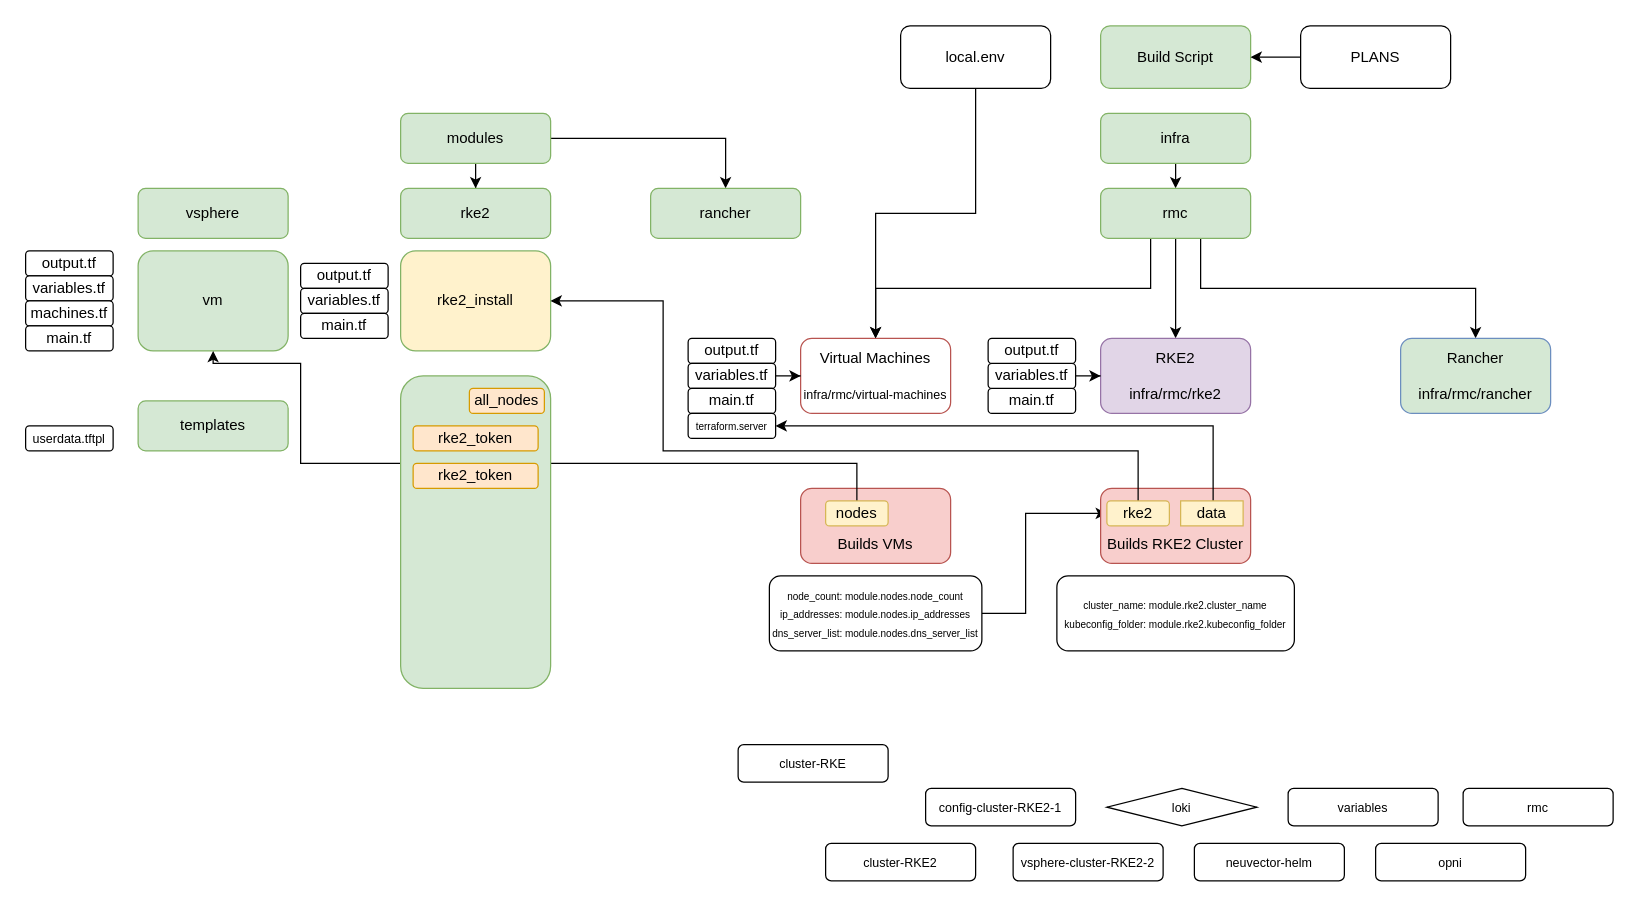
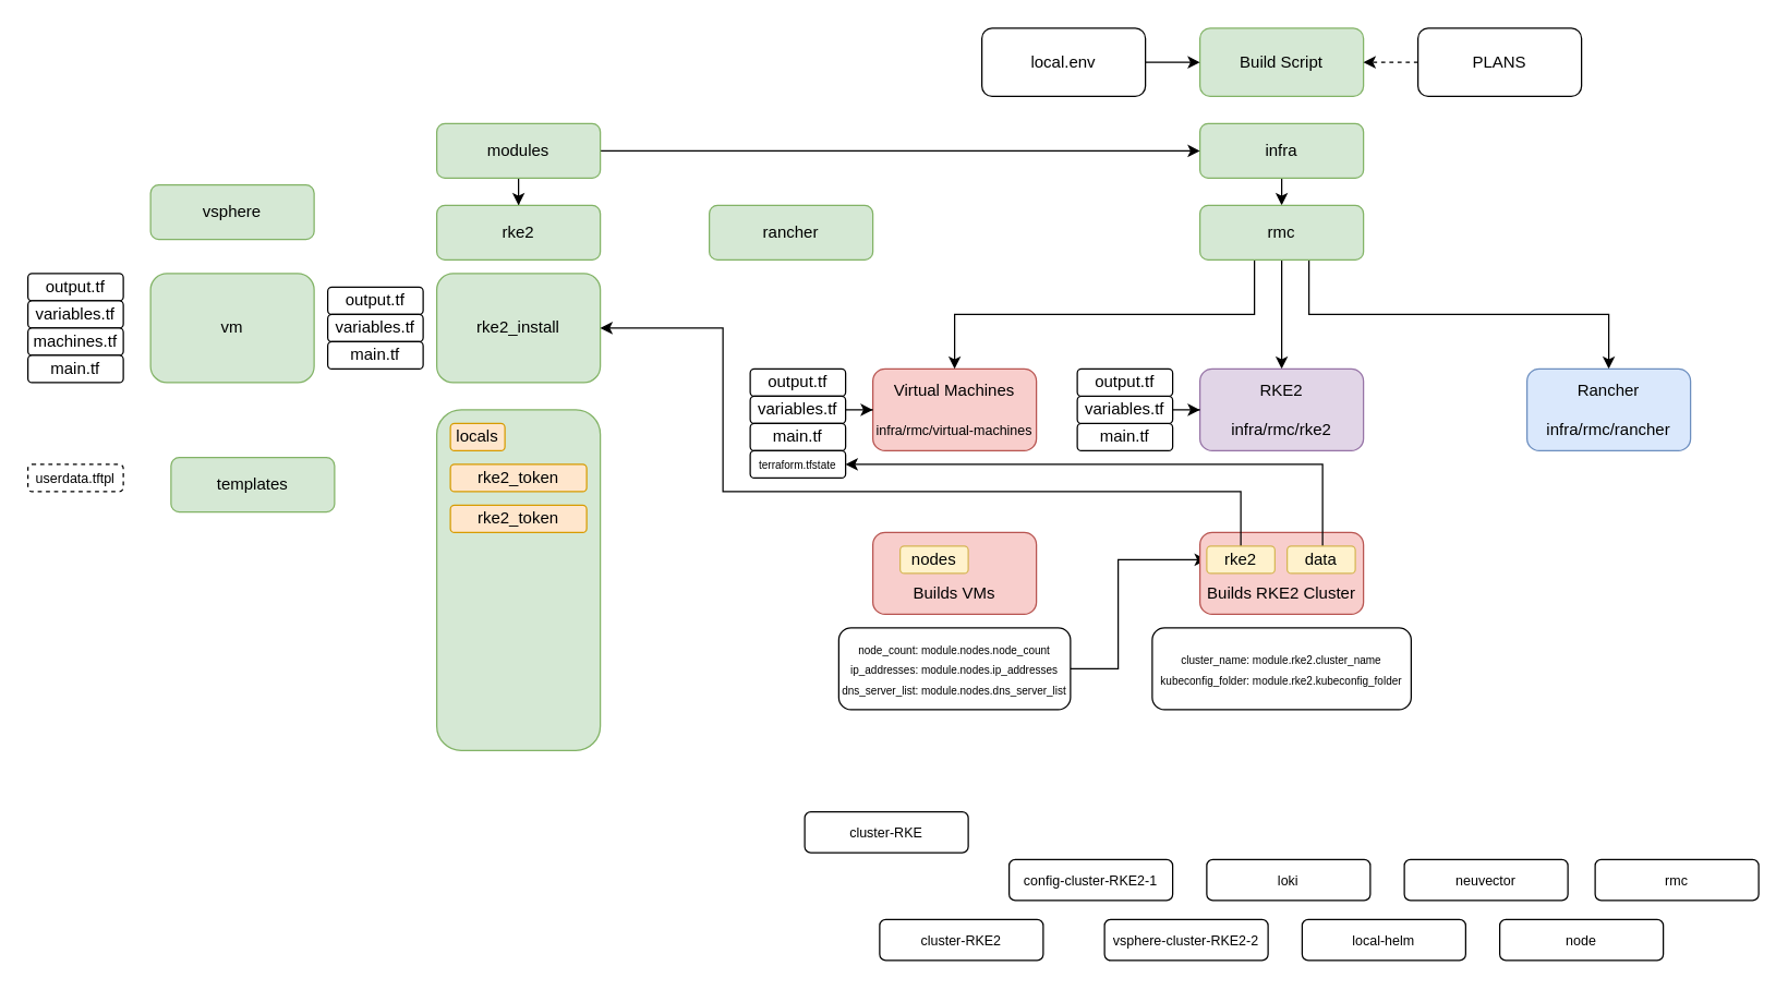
- <mxCell id="10" value="" style="edgeStyle=orthogonalEdgeStyle;rounded=0;orthogonalLoop=1;jettySize=auto;html=1;" edge="1" parent="1" source="11" target="2"><mxGeometry relative="1" as="geometry" /></mxCell>
+ <mxCell id="10" value="" style="edgeStyle=orthogonalEdgeStyle;rounded=0;orthogonalLoop=1;jettySize=auto;html=1;dashed=1;" edge="1" parent="1" source="11" target="2"><mxGeometry relative="1" as="geometry" /></mxCell>
- <mxCell id="30" style="edgeStyle=orthogonalEdgeStyle;rounded=0;orthogonalLoop=1;jettySize=auto;html=1;" edge="1" parent="1" source="32" target="35"><mxGeometry relative="1" as="geometry" /></mxCell>
+ <mxCell id="30" style="edgeStyle=orthogonalEdgeStyle;rounded=0;orthogonalLoop=1;jettySize=auto;html=1;" edge="1" parent="1" source="32" target="26"><mxGeometry relative="1" as="geometry" /></mxCell>
- <mxCell id="33" value="vsphere" style="rounded=1;whiteSpace=wrap;html=1;fillColor=#d5e8d4;strokeColor=#82b366;" vertex="1" parent="1"><mxGeometry x="110" y="150" width="120" height="40" as="geometry" /></mxCell>
+ <mxCell id="33" value="vsphere" style="rounded=1;whiteSpace=wrap;html=1;fillColor=#d5e8d4;strokeColor=#82b366;" vertex="1" parent="1"><mxGeometry x="110" y="135" width="120" height="40" as="geometry" /></mxCell>
- <mxCell id="8" value="" style="edgeStyle=orthogonalEdgeStyle;rounded=0;orthogonalLoop=1;jettySize=auto;html=1;" edge="1" parent="1" source="9" target="3"><mxGeometry relative="1" as="geometry" /></mxCell>
+ <mxCell id="8" value="" style="edgeStyle=orthogonalEdgeStyle;rounded=0;orthogonalLoop=1;jettySize=auto;html=1;" edge="1" parent="1" source="9" target="2"><mxGeometry relative="1" as="geometry" /></mxCell>
- <mxCell id="52" value="rke2_install" style="rounded=1;whiteSpace=wrap;html=1;fillColor=#fff2cc;strokeColor=#82b366;" vertex="1" parent="1"><mxGeometry x="320" y="200" width="120" height="80" as="geometry" /></mxCell>
+ <mxCell id="52" value="rke2_install" style="rounded=1;whiteSpace=wrap;html=1;fillColor=#d5e8d4;strokeColor=#82b366;" vertex="1" parent="1"><mxGeometry x="320" y="200" width="120" height="80" as="geometry" /></mxCell>
- <mxCell id="3" value="&lt;font style=&quot;&quot;&gt;&lt;font style=&quot;font-size: 12px;&quot;&gt;Virtual Machines&lt;/font&gt;&lt;font style=&quot;font-size: 6px;&quot;&gt;&lt;br&gt;&lt;br&gt;&lt;/font&gt;&lt;font style=&quot;font-size: 10px;&quot;&gt;infra/rmc/virtual-machines&lt;/font&gt;&lt;/font&gt;" style="rounded=1;whiteSpace=wrap;html=1;fillColor=#ffffff;strokeColor=#b85450;" vertex="1" parent="1"><mxGeometry x="640" y="270" width="120" height="60" as="geometry" /></mxCell>
+ <mxCell id="3" value="&lt;font style=&quot;&quot;&gt;&lt;font style=&quot;font-size: 12px;&quot;&gt;Virtual Machines&lt;/font&gt;&lt;font style=&quot;font-size: 6px;&quot;&gt;&lt;br&gt;&lt;br&gt;&lt;/font&gt;&lt;font style=&quot;font-size: 10px;&quot;&gt;infra/rmc/virtual-machines&lt;/font&gt;&lt;/font&gt;" style="rounded=1;whiteSpace=wrap;html=1;fillColor=#f8cecc;strokeColor=#b85450;" vertex="1" parent="1"><mxGeometry x="640" y="270" width="120" height="60" as="geometry" /></mxCell>
- <mxCell id="7" value="Rancher&lt;br&gt;&lt;br&gt;infra/rmc/rancher" style="rounded=1;whiteSpace=wrap;html=1;fillColor=#d5e8d4;strokeColor=#6c8ebf;" vertex="1" parent="1"><mxGeometry x="1120" y="270" width="120" height="60" as="geometry" /></mxCell>
+ <mxCell id="7" value="Rancher&lt;br&gt;&lt;br&gt;infra/rmc/rancher" style="rounded=1;whiteSpace=wrap;html=1;fillColor=#dae8fc;strokeColor=#6c8ebf;" vertex="1" parent="1"><mxGeometry x="1120" y="270" width="120" height="60" as="geometry" /></mxCell>
+ <mxCell id="63" value="locals" style="rounded=1;whiteSpace=wrap;html=1;fillColor=#ffe6cc;strokeColor=#d79b00;" vertex="1" parent="1"><mxGeometry x="330" y="310" width="40" height="20" as="geometry" /></mxCell>
- <mxCell id="65" value="all_nodes" style="rounded=1;whiteSpace=wrap;html=1;fillColor=#ffe6cc;strokeColor=#d79b00;" vertex="1" parent="1"><mxGeometry x="375" y="310" width="60" height="20" as="geometry" /></mxCell>
- <mxCell id="40" value="templates" style="rounded=1;whiteSpace=wrap;html=1;fillColor=#d5e8d4;strokeColor=#82b366;" vertex="1" parent="1"><mxGeometry x="110" y="320" width="120" height="40" as="geometry" /></mxCell>
+ <mxCell id="40" value="templates" style="rounded=1;whiteSpace=wrap;html=1;fillColor=#d5e8d4;strokeColor=#82b366;" vertex="1" parent="1"><mxGeometry x="125" y="335" width="120" height="40" as="geometry" /></mxCell>
- <mxCell id="51" value="&lt;font style=&quot;font-size: 8px;&quot;&gt;terraform.server&lt;/font&gt;" style="rounded=1;whiteSpace=wrap;html=1;" vertex="1" parent="1"><mxGeometry x="550" y="330" width="70" height="20" as="geometry" /></mxCell>
+ <mxCell id="51" value="&lt;font style=&quot;font-size: 8px;&quot;&gt;terraform.tfstate&lt;/font&gt;" style="rounded=1;whiteSpace=wrap;html=1;" vertex="1" parent="1"><mxGeometry x="550" y="330" width="70" height="20" as="geometry" /></mxCell>
- <mxCell id="41" value="&lt;font style=&quot;font-size: 10px;&quot;&gt;userdata.tftpl&lt;/font&gt;" style="rounded=1;whiteSpace=wrap;html=1;" vertex="1" parent="1"><mxGeometry x="20" y="340" width="70" height="20" as="geometry" /></mxCell>
+ <mxCell id="41" value="&lt;font style=&quot;font-size: 10px;&quot;&gt;userdata.tftpl&lt;/font&gt;" style="rounded=1;whiteSpace=wrap;html=1;dashed=1;" vertex="1" parent="1"><mxGeometry x="20" y="340" width="70" height="20" as="geometry" /></mxCell>
- <mxCell id="55" style="edgeStyle=orthogonalEdgeStyle;rounded=0;orthogonalLoop=1;jettySize=auto;html=1;" edge="1" parent="1" source="56" target="36"><mxGeometry relative="1" as="geometry"><Array as="points"><mxPoint x="685" y="370" /><mxPoint x="240" y="370" /><mxPoint x="240" y="290" /><mxPoint x="170" y="290" /></Array></mxGeometry></mxCell>
- <mxCell id="58" value="data" style="whiteSpace=wrap;html=1;fillColor=#fff2cc;strokeColor=#d6b656;rounded=0;" vertex="1" parent="1"><mxGeometry x="944" y="400" width="50" height="20" as="geometry" /></mxCell>
+ <mxCell id="58" value="data" style="rounded=1;whiteSpace=wrap;html=1;fillColor=#fff2cc;strokeColor=#d6b656;" vertex="1" parent="1"><mxGeometry x="944" y="400" width="50" height="20" as="geometry" /></mxCell>
- <mxCell id="16" value="&lt;font style=&quot;font-size: 10px;&quot;&gt;loki&lt;/font&gt;" style="rhombus;whiteSpace=wrap;html=1;" vertex="1" parent="1"><mxGeometry x="885" y="630" width="120" height="30" as="geometry" /></mxCell>
+ <mxCell id="16" value="&lt;font style=&quot;font-size: 10px;&quot;&gt;loki&lt;/font&gt;" style="rounded=1;whiteSpace=wrap;html=1;" vertex="1" parent="1"><mxGeometry x="885" y="630" width="120" height="30" as="geometry" /></mxCell>
- <mxCell id="17" value="&lt;font style=&quot;font-size: 10px;&quot;&gt;variables&lt;/font&gt;" style="rounded=1;whiteSpace=wrap;html=1;" vertex="1" parent="1"><mxGeometry x="1030" y="630" width="120" height="30" as="geometry" /></mxCell>
+ <mxCell id="17" value="&lt;font style=&quot;font-size: 10px;&quot;&gt;neuvector&lt;/font&gt;" style="rounded=1;whiteSpace=wrap;html=1;" vertex="1" parent="1"><mxGeometry x="1030" y="630" width="120" height="30" as="geometry" /></mxCell>
- <mxCell id="13" value="&lt;font style=&quot;font-size: 10px;&quot;&gt;cluster-RKE2&lt;/font&gt;" style="rounded=1;whiteSpace=wrap;html=1;" vertex="1" parent="1"><mxGeometry x="660" y="674" width="120" height="30" as="geometry" /></mxCell>
+ <mxCell id="13" value="&lt;font style=&quot;font-size: 10px;&quot;&gt;cluster-RKE2&lt;/font&gt;" style="rounded=1;whiteSpace=wrap;html=1;" vertex="1" parent="1"><mxGeometry x="645" y="674" width="120" height="30" as="geometry" /></mxCell>
- <mxCell id="18" value="&lt;font style=&quot;font-size: 10px;&quot;&gt;neuvector-helm&lt;/font&gt;" style="rounded=1;whiteSpace=wrap;html=1;" vertex="1" parent="1"><mxGeometry x="955" y="674" width="120" height="30" as="geometry" /></mxCell>
+ <mxCell id="18" value="&lt;font style=&quot;font-size: 10px;&quot;&gt;local-helm&lt;/font&gt;" style="rounded=1;whiteSpace=wrap;html=1;" vertex="1" parent="1"><mxGeometry x="955" y="674" width="120" height="30" as="geometry" /></mxCell>
- <mxCell id="19" value="&lt;font style=&quot;font-size: 10px;&quot;&gt;opni&lt;/font&gt;" style="rounded=1;whiteSpace=wrap;html=1;" vertex="1" parent="1"><mxGeometry x="1100" y="674" width="120" height="30" as="geometry" /></mxCell>
+ <mxCell id="19" value="&lt;font style=&quot;font-size: 10px;&quot;&gt;node&lt;/font&gt;" style="rounded=1;whiteSpace=wrap;html=1;" vertex="1" parent="1"><mxGeometry x="1100" y="674" width="120" height="30" as="geometry" /></mxCell>
